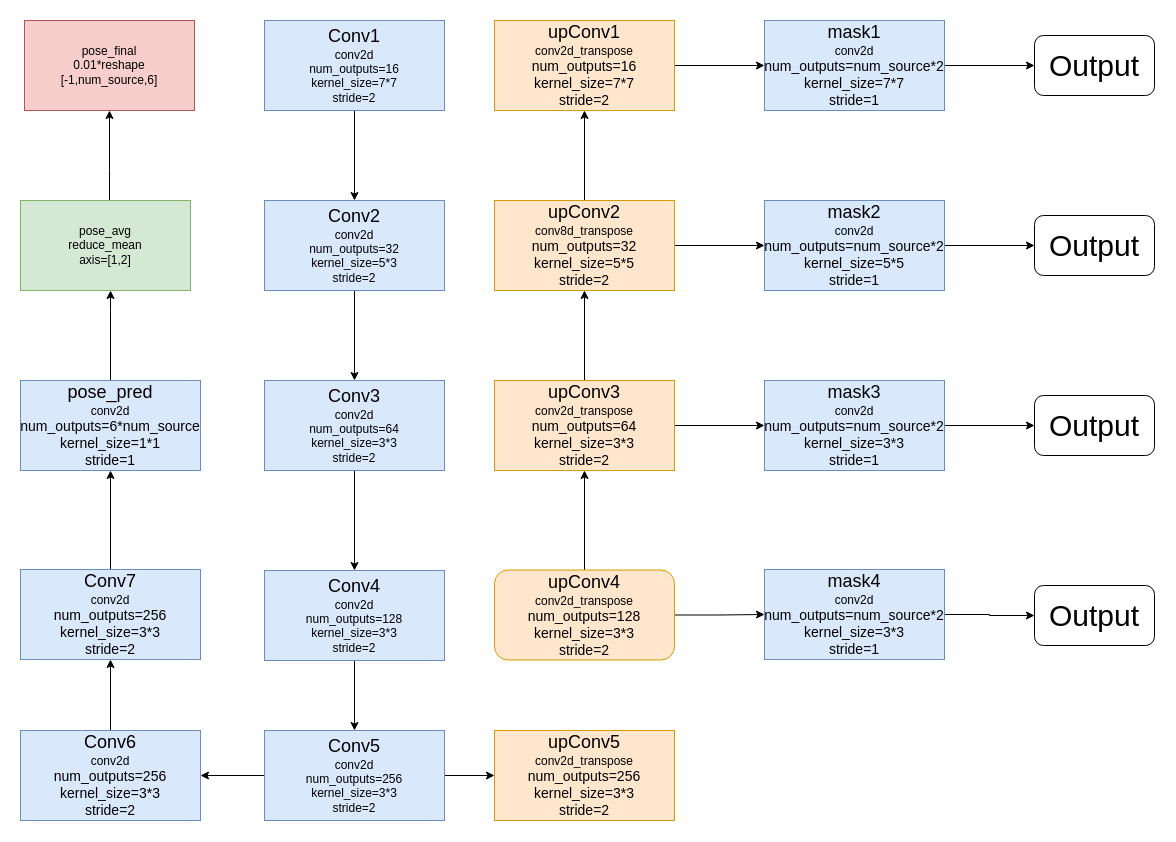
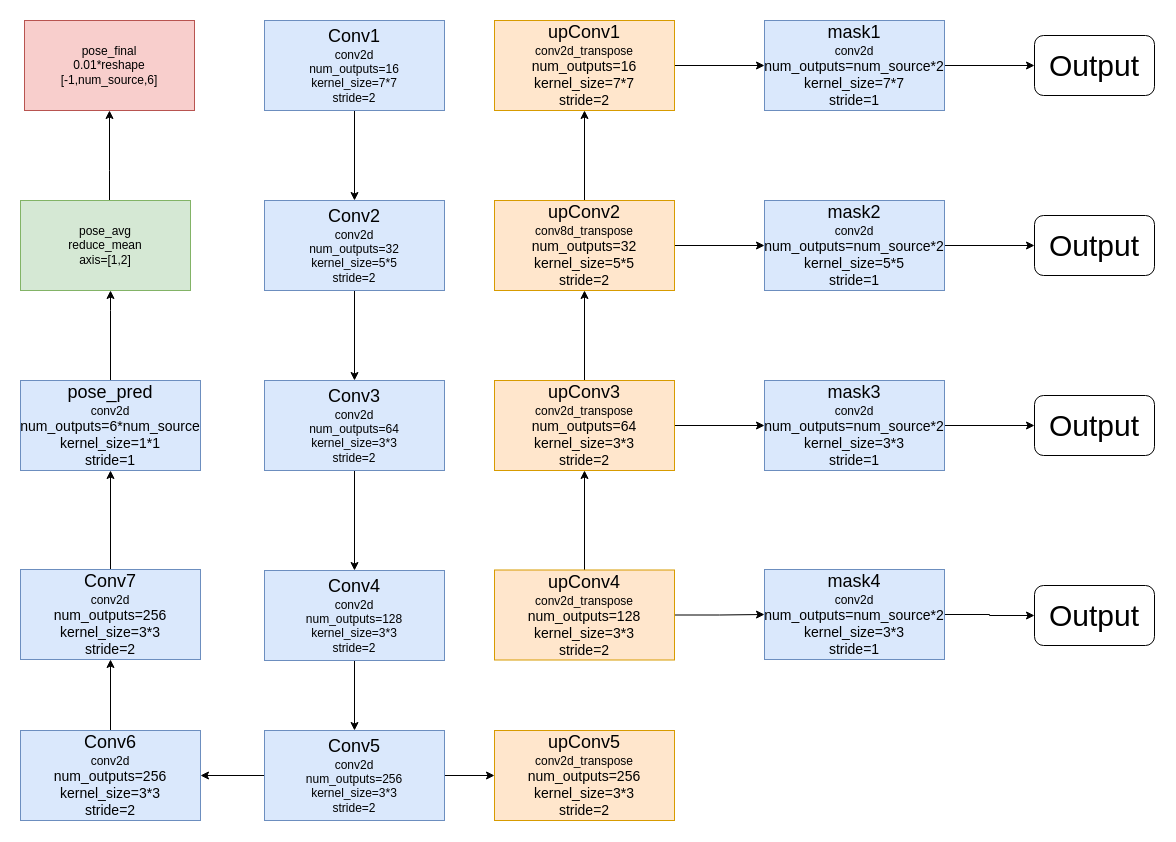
- <mxCell id="7" value="&lt;font style=&quot;font-size: 18px&quot;&gt;Conv2&lt;br&gt;&lt;/font&gt;conv2d&lt;br&gt;&lt;font&gt;num_outputs=32&lt;br&gt;kernel_size=5*3&lt;br&gt;stride=2&lt;/font&gt;&lt;br&gt;" style="rounded=0;whiteSpace=wrap;html=1;fillColor=#dae8fc;strokeColor=#6c8ebf;" parent="1" vertex="1"><mxGeometry x="264" y="200" width="180" height="90" as="geometry" /></mxCell>
+ <mxCell id="7" value="&lt;font style=&quot;font-size: 18px&quot;&gt;Conv2&lt;br&gt;&lt;/font&gt;conv2d&lt;br&gt;&lt;font&gt;num_outputs=32&lt;br&gt;kernel_size=5*5&lt;br&gt;stride=2&lt;/font&gt;&lt;br&gt;" style="rounded=0;whiteSpace=wrap;html=1;fillColor=#dae8fc;strokeColor=#6c8ebf;" parent="1" vertex="1"><mxGeometry x="264" y="200" width="180" height="90" as="geometry" /></mxCell>
- <mxCell id="25" value="&lt;font style=&quot;font-size: 18px&quot;&gt;upConv4&lt;br&gt;&lt;/font&gt;conv2d_transpose&lt;br&gt;&lt;font style=&quot;font-size: 14px&quot;&gt;num_outputs=128&lt;br&gt;kernel_size=3*3&lt;br&gt;stride=2&lt;/font&gt;&lt;br&gt;" style="whiteSpace=wrap;html=1;fillColor=#ffe6cc;strokeColor=#d79b00;rounded=1;" parent="1" vertex="1"><mxGeometry x="494" y="569.5" width="180" height="90" as="geometry" /></mxCell>
+ <mxCell id="25" value="&lt;font style=&quot;font-size: 18px&quot;&gt;upConv4&lt;br&gt;&lt;/font&gt;conv2d_transpose&lt;br&gt;&lt;font style=&quot;font-size: 14px&quot;&gt;num_outputs=128&lt;br&gt;kernel_size=3*3&lt;br&gt;stride=2&lt;/font&gt;&lt;br&gt;" style="rounded=0;whiteSpace=wrap;html=1;fillColor=#ffe6cc;strokeColor=#d79b00;" parent="1" vertex="1"><mxGeometry x="494" y="569.5" width="180" height="90" as="geometry" /></mxCell>
